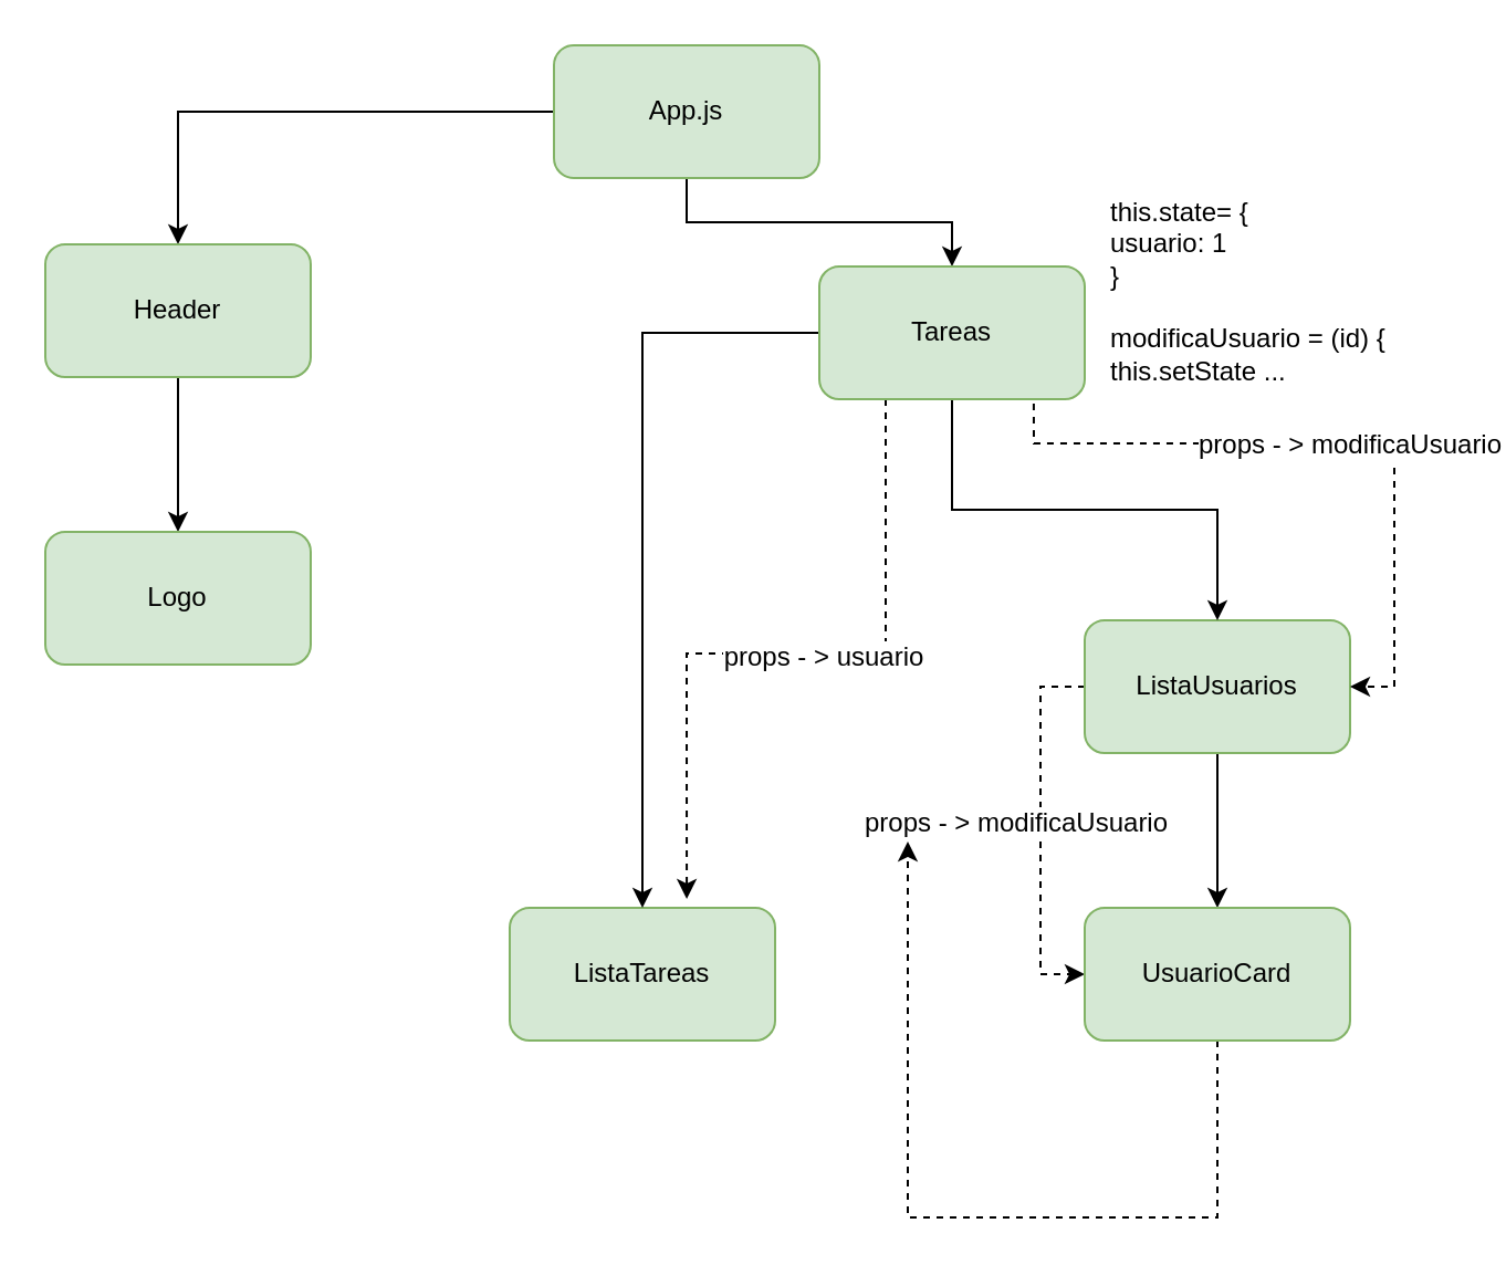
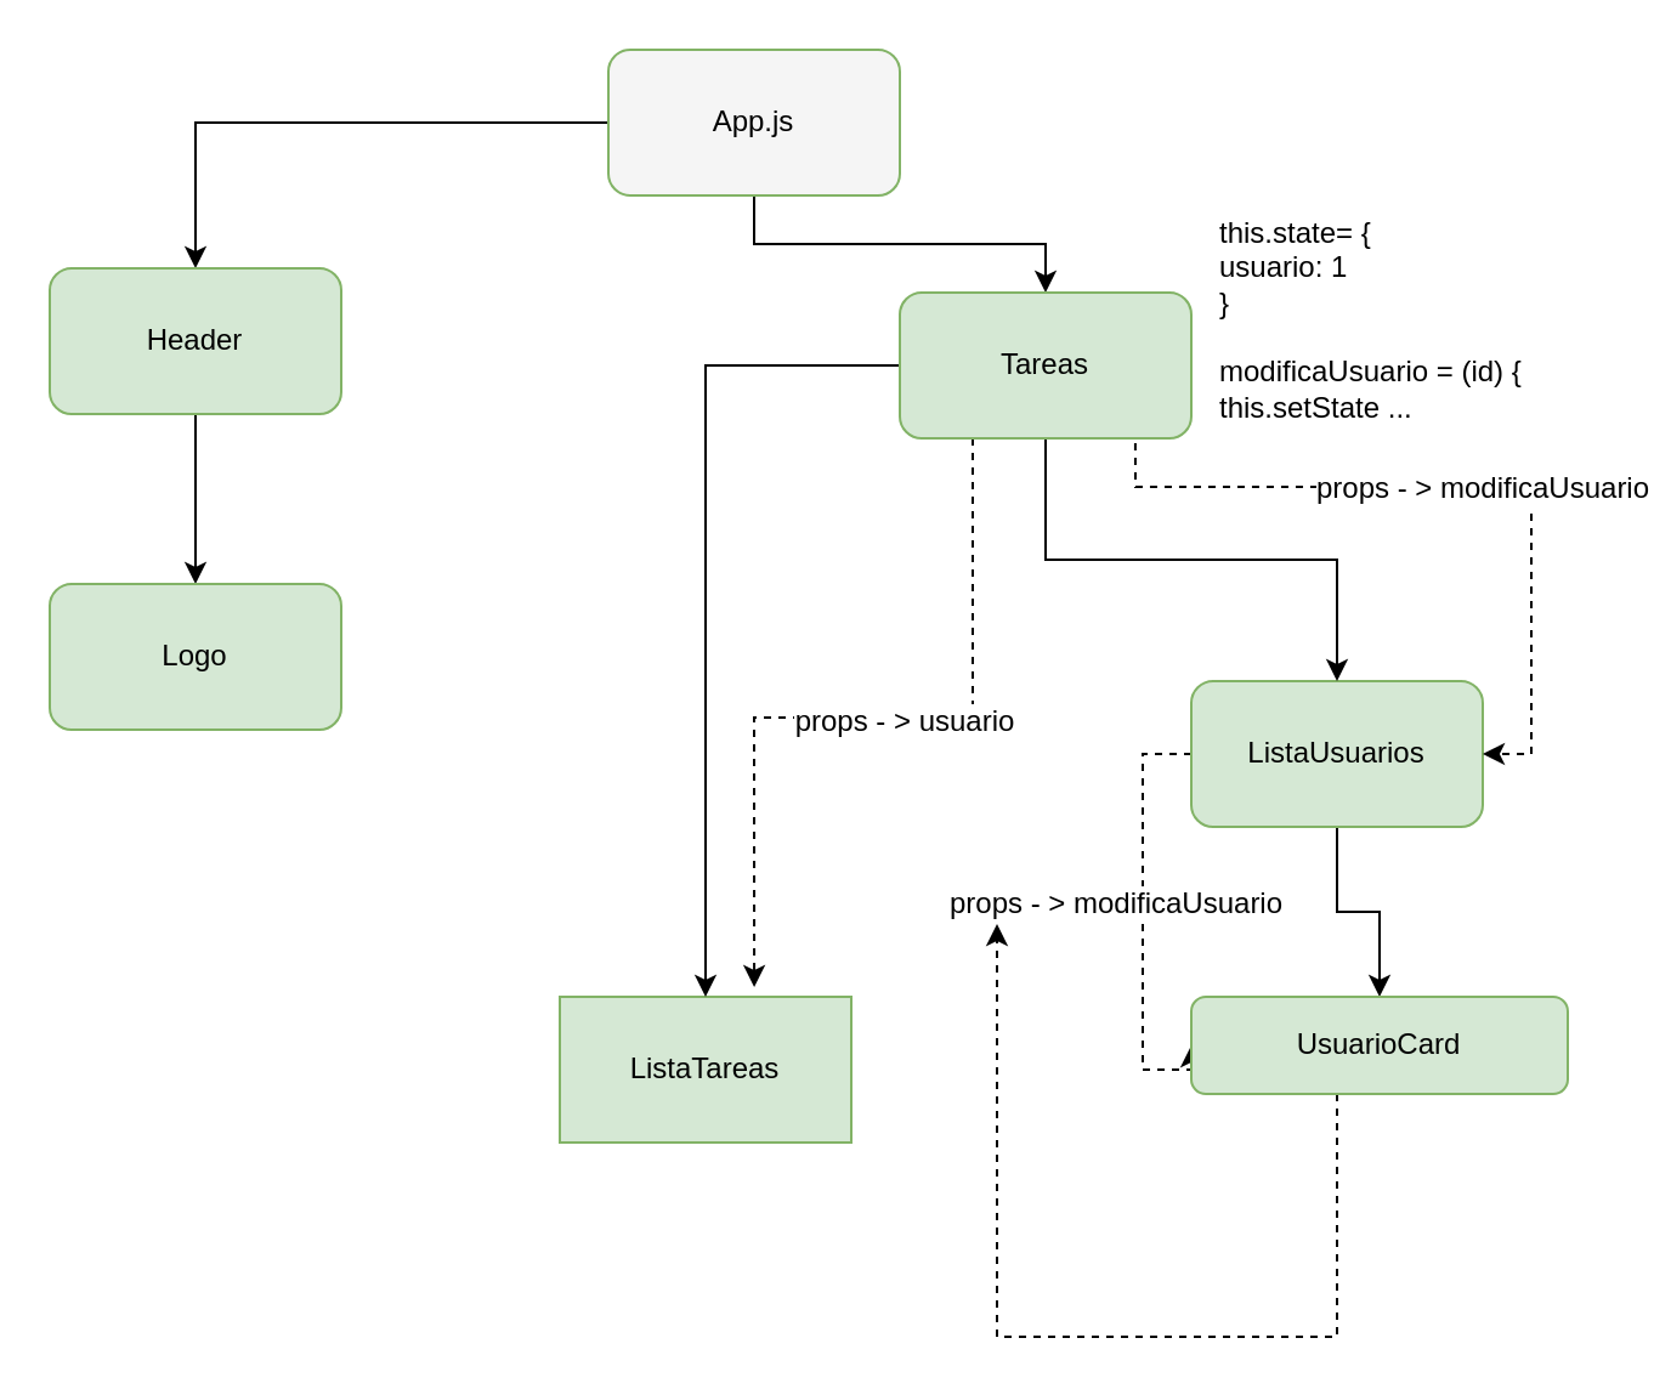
- <mxCell id="4" value="App.js" style="rounded=1;whiteSpace=wrap;html=1;fillColor=#d5e8d4;strokeColor=#82b366;" parent="1" vertex="1"><mxGeometry x="250" y="20" width="120" height="60" as="geometry" /></mxCell>
+ <mxCell id="4" value="App.js" style="rounded=1;whiteSpace=wrap;html=1;fillColor=#f5f5f5;strokeColor=#82b366;" parent="1" vertex="1"><mxGeometry x="250" y="20" width="120" height="60" as="geometry" /></mxCell>
- <mxCell id="5" value="ListaTareas" style="rounded=1;whiteSpace=wrap;html=1;fillColor=#d5e8d4;strokeColor=#82b366;" parent="1" vertex="1"><mxGeometry x="230" y="410" width="120" height="60" as="geometry" /></mxCell>
+ <mxCell id="5" value="ListaTareas" style="whiteSpace=wrap;html=1;fillColor=#d5e8d4;strokeColor=#82b366;rounded=0;" parent="1" vertex="1"><mxGeometry x="230" y="410" width="120" height="60" as="geometry" /></mxCell>
- <mxCell id="10" value="UsuarioCard" style="rounded=1;whiteSpace=wrap;html=1;fillColor=#d5e8d4;strokeColor=#82b366;" parent="1" vertex="1"><mxGeometry x="490" y="410" width="120" height="60" as="geometry" /></mxCell>
+ <mxCell id="10" value="UsuarioCard" style="rounded=1;whiteSpace=wrap;html=1;fillColor=#d5e8d4;strokeColor=#82b366;" parent="1" vertex="1"><mxGeometry x="490" y="410" width="155" height="40" as="geometry" /></mxCell>
